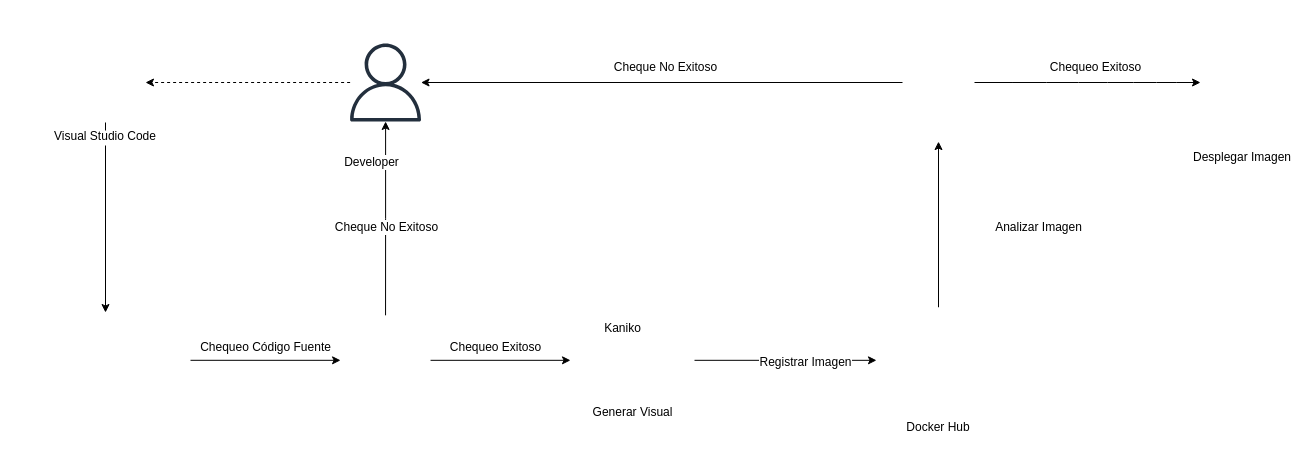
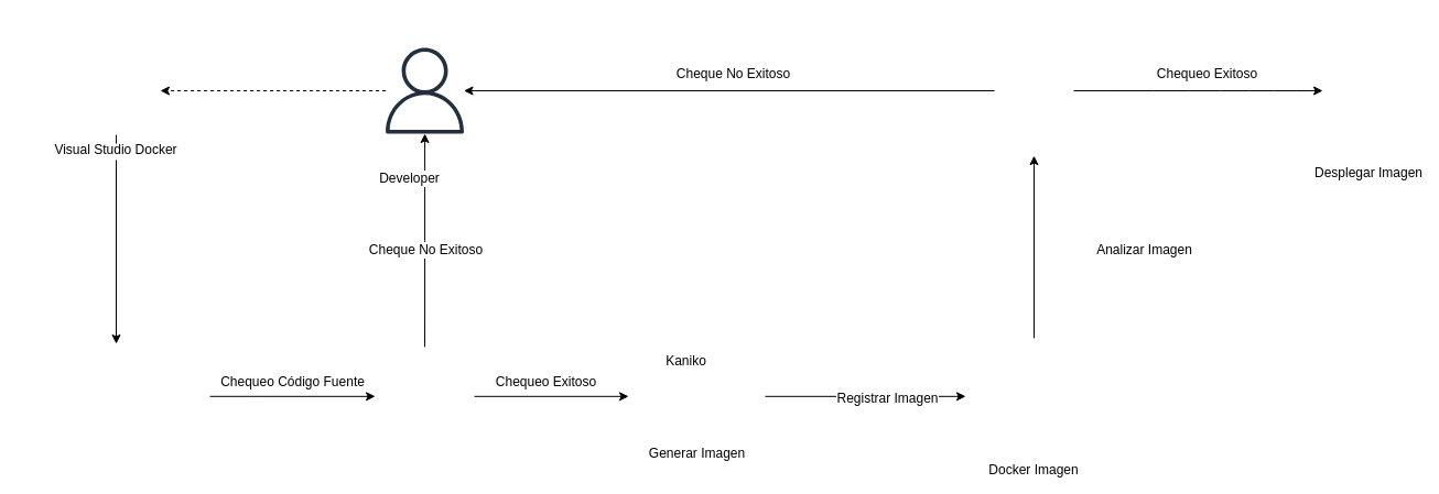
- <mxCell id="5" value="Visual Studio Code" style="shape=image;verticalLabelPosition=bottom;labelBackgroundColor=default;verticalAlign=top;aspect=fixed;imageAspect=0;image=https://upload.wikimedia.org/wikipedia/commons/thumb/9/9a/Visual_Studio_Code_1.35_icon.svg/2048px-Visual_Studio_Code_1.35_icon.svg.png;" vertex="1" parent="1"><mxGeometry x="65" y="42" width="80" height="80" as="geometry" /></mxCell>
+ <mxCell id="5" value="Visual Studio Docker" style="shape=image;verticalLabelPosition=bottom;labelBackgroundColor=default;verticalAlign=top;aspect=fixed;imageAspect=0;image=https://upload.wikimedia.org/wikipedia/commons/thumb/9/9a/Visual_Studio_Code_1.35_icon.svg/2048px-Visual_Studio_Code_1.35_icon.svg.png;" vertex="1" parent="1"><mxGeometry x="65" y="42" width="80" height="80" as="geometry" /></mxCell>
- <mxCell id="28" value="Generar Visual" style="text;html=1;align=center;verticalAlign=middle;resizable=0;points=[];autosize=1;strokeColor=none;fillColor=none;" vertex="1" parent="1"><mxGeometry x="577" y="397" width="110" height="30" as="geometry" /></mxCell>
+ <mxCell id="28" value="Generar Imagen" style="text;html=1;align=center;verticalAlign=middle;resizable=0;points=[];autosize=1;strokeColor=none;fillColor=none;" vertex="1" parent="1"><mxGeometry x="577" y="397" width="110" height="30" as="geometry" /></mxCell>
- <mxCell id="20" value="Docker Hub" style="shape=image;verticalLabelPosition=bottom;labelBackgroundColor=default;verticalAlign=top;aspect=fixed;imageAspect=0;image=https://www.docker.com/wp-content/uploads/2022/03/vertical-logo-monochromatic.png;" vertex="1" parent="1"><mxGeometry x="876" y="306.75" width="124" height="106.13" as="geometry" /></mxCell>
+ <mxCell id="20" value="Docker Imagen" style="shape=image;verticalLabelPosition=bottom;labelBackgroundColor=default;verticalAlign=top;aspect=fixed;imageAspect=0;image=https://www.docker.com/wp-content/uploads/2022/03/vertical-logo-monochromatic.png;" vertex="1" parent="1"><mxGeometry x="876" y="306.75" width="124" height="106.13" as="geometry" /></mxCell>
